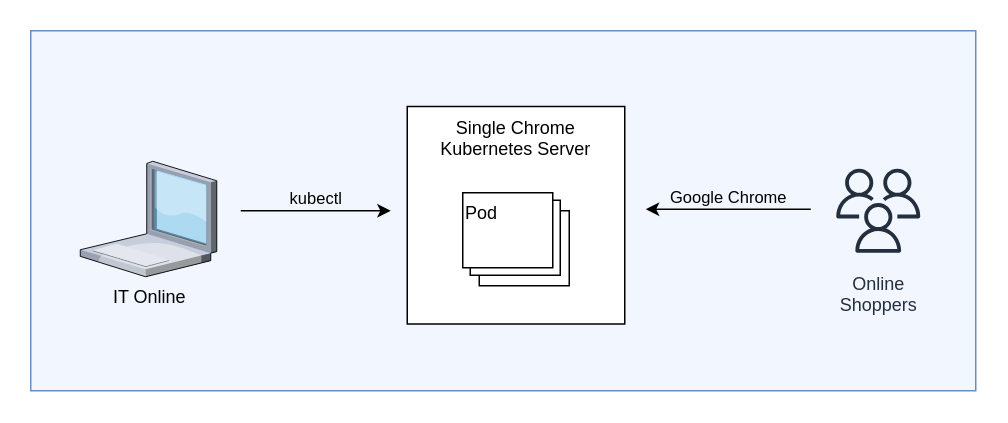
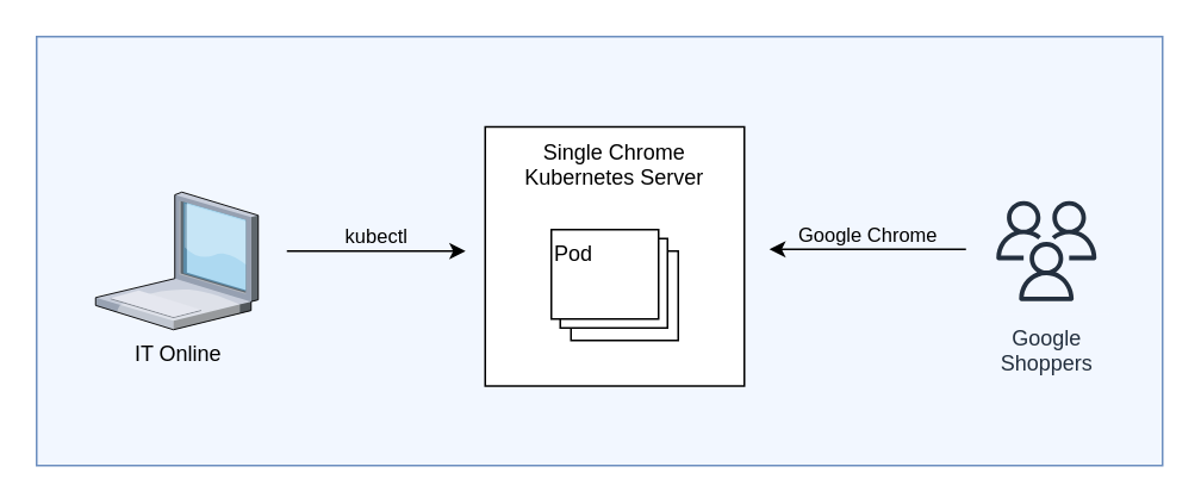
- <mxCell id="6" value="Online&lt;br&gt;Shoppers&lt;br&gt;&lt;br&gt;" style="outlineConnect=0;fontColor=#232F3E;gradientColor=none;strokeColor=#232F3E;fillColor=#F2F7FF;dashed=0;verticalLabelPosition=bottom;verticalAlign=top;align=center;html=1;fontSize=12;fontStyle=0;aspect=fixed;shape=mxgraph.aws4.resourceIcon;resIcon=mxgraph.aws4.users;labelBackgroundColor=none;" parent="1" vertex="1"><mxGeometry x="550" y="105" width="70" height="70" as="geometry" /></mxCell>
+ <mxCell id="6" value="Google&lt;br&gt;Shoppers&lt;br&gt;&lt;br&gt;" style="outlineConnect=0;fontColor=#232F3E;gradientColor=none;strokeColor=#232F3E;fillColor=#F2F7FF;dashed=0;verticalLabelPosition=bottom;verticalAlign=top;align=center;html=1;fontSize=12;fontStyle=0;aspect=fixed;shape=mxgraph.aws4.resourceIcon;resIcon=mxgraph.aws4.users;labelBackgroundColor=none;" parent="1" vertex="1"><mxGeometry x="550" y="105" width="70" height="70" as="geometry" /></mxCell>
